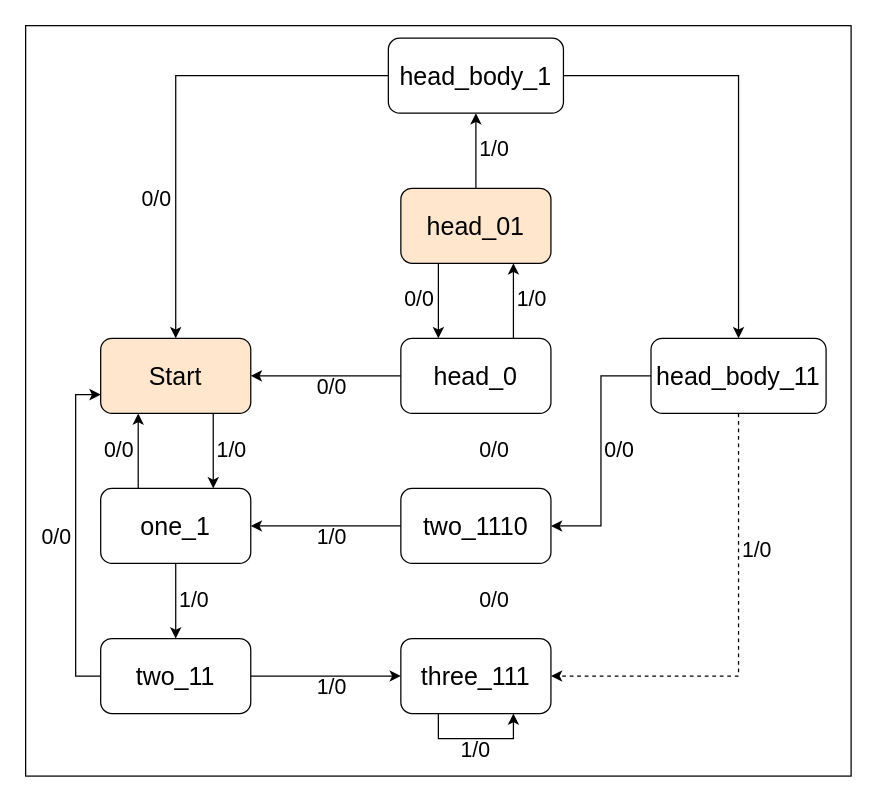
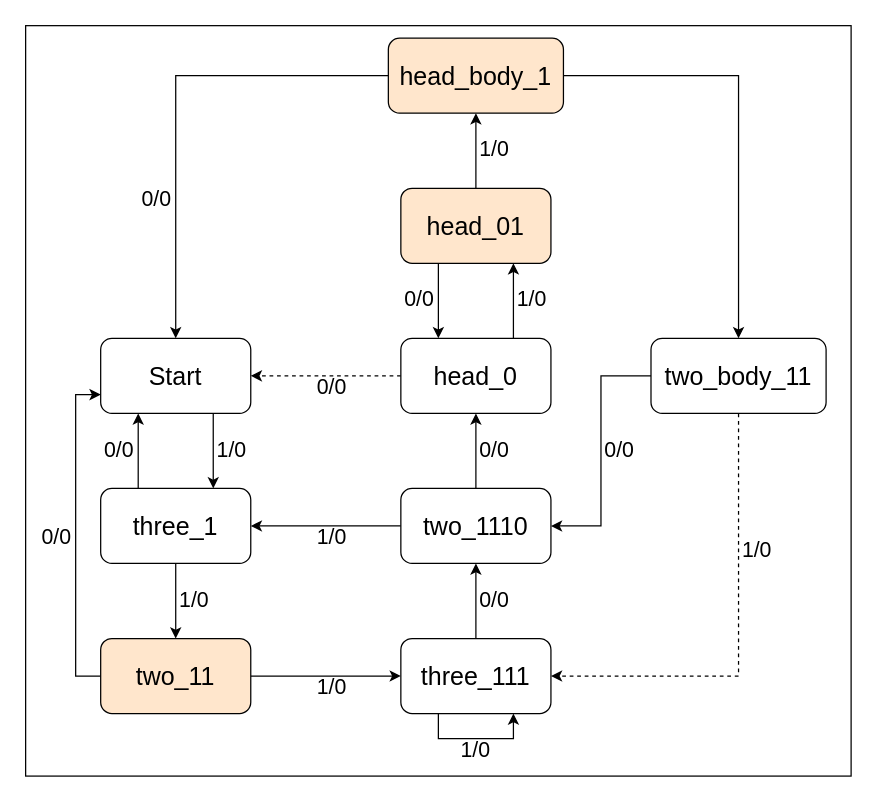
- <mxCell id="24" value="&lt;span style=&quot;font-size: 20px;&quot;&gt;head_body_1&lt;/span&gt;" style="rounded=1;whiteSpace=wrap;html=1;" vertex="1" parent="1"><mxGeometry x="310" y="30" width="140" height="60" as="geometry" /></mxCell>
+ <mxCell id="24" value="&lt;span style=&quot;font-size: 20px;&quot;&gt;head_body_1&lt;/span&gt;" style="rounded=1;whiteSpace=wrap;html=1;fillColor=#ffe6cc;" vertex="1" parent="1"><mxGeometry x="310" y="30" width="140" height="60" as="geometry" /></mxCell>
- <mxCell id="4" value="&lt;font style=&quot;font-size: 20px;&quot;&gt;Start&lt;/font&gt;" style="rounded=1;whiteSpace=wrap;html=1;fillColor=#ffe6cc;" vertex="1" parent="1"><mxGeometry x="80" y="270" width="120" height="60" as="geometry" /></mxCell>
+ <mxCell id="4" value="&lt;font style=&quot;font-size: 20px;&quot;&gt;Start&lt;/font&gt;" style="rounded=1;whiteSpace=wrap;html=1;" vertex="1" parent="1"><mxGeometry x="80" y="270" width="120" height="60" as="geometry" /></mxCell>
- <mxCell id="16" style="edgeStyle=orthogonalEdgeStyle;rounded=0;orthogonalLoop=1;jettySize=auto;html=1;exitX=0;exitY=0.5;exitDx=0;exitDy=0;entryX=1;entryY=0.5;entryDx=0;entryDy=0;" edge="1" parent="1" source="18" target="4"><mxGeometry relative="1" as="geometry" /></mxCell>
+ <mxCell id="16" style="edgeStyle=orthogonalEdgeStyle;rounded=0;orthogonalLoop=1;jettySize=auto;html=1;exitX=0;exitY=0.5;exitDx=0;exitDy=0;entryX=1;entryY=0.5;entryDx=0;entryDy=0;dashed=1;" edge="1" parent="1" source="18" target="4"><mxGeometry relative="1" as="geometry" /></mxCell>
- <mxCell id="27" value="&lt;span style=&quot;font-size: 20px;&quot;&gt;head_body_11&lt;/span&gt;" style="rounded=1;whiteSpace=wrap;html=1;" vertex="1" parent="1"><mxGeometry x="520" y="270" width="140" height="60" as="geometry" /></mxCell>
+ <mxCell id="27" value="&lt;span style=&quot;font-size: 20px;&quot;&gt;two_body_11&lt;/span&gt;" style="rounded=1;whiteSpace=wrap;html=1;" vertex="1" parent="1"><mxGeometry x="520" y="270" width="140" height="60" as="geometry" /></mxCell>
+ <mxCell id="13" style="edgeStyle=orthogonalEdgeStyle;rounded=0;orthogonalLoop=1;jettySize=auto;html=1;exitX=0.5;exitY=0;exitDx=0;exitDy=0;entryX=0.5;entryY=1;entryDx=0;entryDy=0;" edge="1" parent="1" source="15" target="18"><mxGeometry relative="1" as="geometry" /></mxCell>
- <mxCell id="7" value="&lt;span style=&quot;font-size: 20px;&quot;&gt;one_1&lt;/span&gt;" style="rounded=1;whiteSpace=wrap;html=1;" vertex="1" parent="1"><mxGeometry x="80" y="390" width="120" height="60" as="geometry" /></mxCell>
+ <mxCell id="7" value="&lt;span style=&quot;font-size: 20px;&quot;&gt;three_1&lt;/span&gt;" style="rounded=1;whiteSpace=wrap;html=1;" vertex="1" parent="1"><mxGeometry x="80" y="390" width="120" height="60" as="geometry" /></mxCell>
+ <mxCell id="11" style="edgeStyle=orthogonalEdgeStyle;rounded=0;orthogonalLoop=1;jettySize=auto;html=1;exitX=0.5;exitY=0;exitDx=0;exitDy=0;entryX=0.5;entryY=1;entryDx=0;entryDy=0;" edge="1" parent="1" source="12" target="15"><mxGeometry relative="1" as="geometry" /></mxCell>
- <mxCell id="10" value="&lt;span style=&quot;font-size: 20px;&quot;&gt;two_11&lt;/span&gt;" style="rounded=1;whiteSpace=wrap;html=1;" vertex="1" parent="1"><mxGeometry x="80" y="510" width="120" height="60" as="geometry" /></mxCell>
+ <mxCell id="10" value="&lt;span style=&quot;font-size: 20px;&quot;&gt;two_11&lt;/span&gt;" style="rounded=1;whiteSpace=wrap;html=1;fillColor=#ffe6cc;" vertex="1" parent="1"><mxGeometry x="80" y="510" width="120" height="60" as="geometry" /></mxCell>
